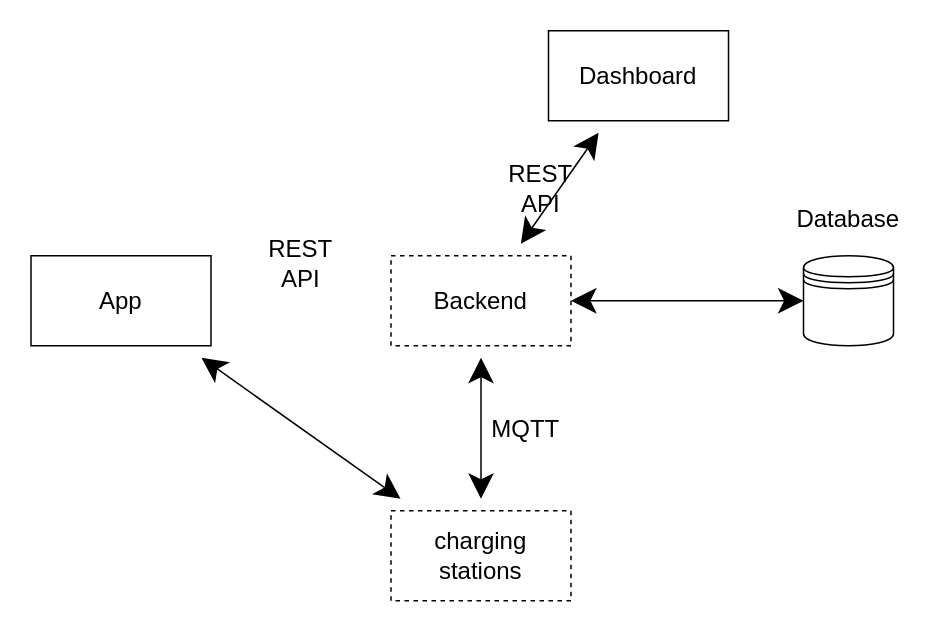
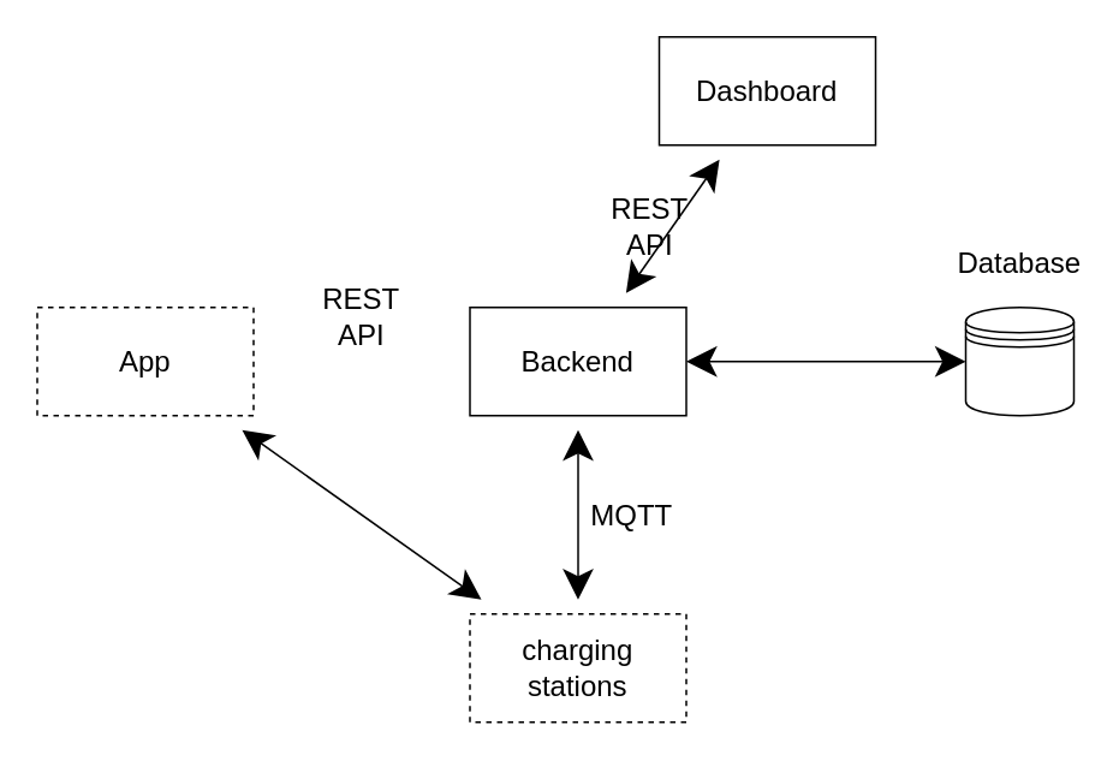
- <mxCell id="10" value="App" style="rounded=0;whiteSpace=wrap;html=1;fontSize=16;" parent="1" vertex="1"><mxGeometry x="20" y="170" width="120" height="60" as="geometry" /></mxCell>
+ <mxCell id="10" value="App" style="rounded=0;whiteSpace=wrap;html=1;fontSize=16;dashed=1;" parent="1" vertex="1"><mxGeometry x="20" y="170" width="120" height="60" as="geometry" /></mxCell>
- <mxCell id="3" value="Backend" style="rounded=0;whiteSpace=wrap;html=1;fontSize=16;dashed=1;" parent="1" vertex="1"><mxGeometry x="260" y="170" width="120" height="60" as="geometry" /></mxCell>
+ <mxCell id="3" value="Backend" style="rounded=0;whiteSpace=wrap;html=1;fontSize=16;" parent="1" vertex="1"><mxGeometry x="260" y="170" width="120" height="60" as="geometry" /></mxCell>
